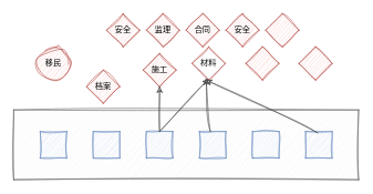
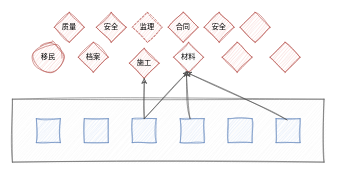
+ <mxCell id="15" value="质量" style="rhombus;whiteSpace=wrap;html=1;fillColor=#f8cecc;strokeColor=#b85450;shadow=0;sketch=1;curveFitting=1;jiggle=2;" vertex="1" parent="1"><mxGeometry x="90" y="20" width="50" height="50" as="geometry" /></mxCell>
- <mxCell id="17" value="监理" style="rhombus;whiteSpace=wrap;html=1;fillColor=#f8cecc;strokeColor=#b85450;shadow=0;sketch=1;curveFitting=1;jiggle=2;" vertex="1" parent="1"><mxGeometry x="220" y="20" width="50" height="50" as="geometry" /></mxCell>
+ <mxCell id="17" value="监理" style="rhombus;whiteSpace=wrap;html=1;fillColor=#f8cecc;strokeColor=#b85450;shadow=0;sketch=1;curveFitting=1;jiggle=2;dashed=1;" vertex="1" parent="1"><mxGeometry x="220" y="20" width="50" height="50" as="geometry" /></mxCell>
- <mxCell id="10" value="档案" style="rhombus;whiteSpace=wrap;html=1;fillColor=#f8cecc;strokeColor=#b85450;shadow=0;sketch=1;curveFitting=1;jiggle=2;" vertex="1" parent="1"><mxGeometry x="130" y="105" width="50" height="50" as="geometry" /></mxCell>
+ <mxCell id="10" value="档案" style="rhombus;whiteSpace=wrap;html=1;fillColor=#f8cecc;strokeColor=#b85450;shadow=0;sketch=1;curveFitting=1;jiggle=2;" vertex="1" parent="1"><mxGeometry x="130" y="70" width="50" height="50" as="geometry" /></mxCell>
